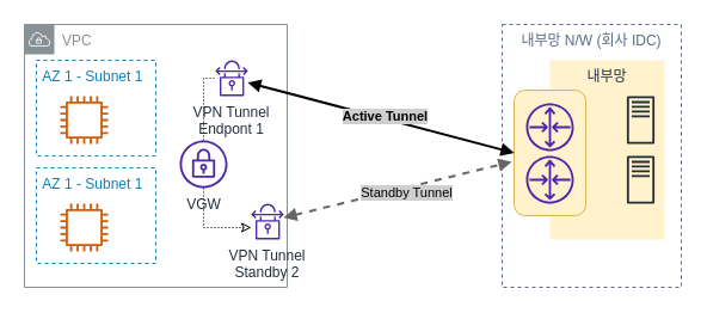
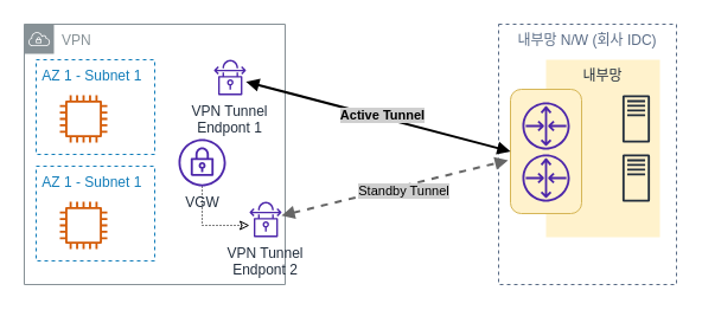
- <mxCell id="6" value="VPC" style="sketch=0;outlineConnect=0;gradientColor=none;html=1;whiteSpace=wrap;fontSize=12;fontStyle=0;shape=mxgraph.aws4.group;grIcon=mxgraph.aws4.group_vpc;strokeColor=#879196;fillColor=none;verticalAlign=top;align=left;spacingLeft=30;fontColor=#879196;dashed=0;" vertex="1" parent="1"><mxGeometry x="20" y="20" width="220" height="220" as="geometry" /></mxCell>
+ <mxCell id="6" value="VPN" style="sketch=0;outlineConnect=0;gradientColor=none;html=1;whiteSpace=wrap;fontSize=12;fontStyle=0;shape=mxgraph.aws4.group;grIcon=mxgraph.aws4.group_vpc;strokeColor=#879196;fillColor=none;verticalAlign=top;align=left;spacingLeft=30;fontColor=#879196;dashed=0;" vertex="1" parent="1"><mxGeometry x="20" y="20" width="220" height="220" as="geometry" /></mxCell>
- <mxCell id="7" style="edgeStyle=orthogonalEdgeStyle;rounded=0;orthogonalLoop=1;jettySize=auto;html=1;endArrow=none;endFill=0;dashed=1;dashPattern=1 2;" edge="1" parent="1" source="9" target="20"><mxGeometry relative="1" as="geometry"><Array as="points"><mxPoint x="170" y="65" /></Array></mxGeometry></mxCell>
- <mxCell id="21" value="VPN Tunnel &lt;br&gt;Standby 2" style="sketch=0;outlineConnect=0;fontColor=#232F3E;gradientColor=none;fillColor=#4D27AA;strokeColor=none;dashed=0;verticalLabelPosition=bottom;verticalAlign=top;align=center;html=1;fontSize=12;fontStyle=0;aspect=fixed;pointerEvents=1;shape=mxgraph.aws4.vpn_connection;" vertex="1" parent="1"><mxGeometry x="210" y="170" width="26.91" height="30" as="geometry" /></mxCell>
+ <mxCell id="21" value="VPN Tunnel &lt;br&gt;Endpont 2" style="sketch=0;outlineConnect=0;fontColor=#232F3E;gradientColor=none;fillColor=#4D27AA;strokeColor=none;dashed=0;verticalLabelPosition=bottom;verticalAlign=top;align=center;html=1;fontSize=12;fontStyle=0;aspect=fixed;pointerEvents=1;shape=mxgraph.aws4.vpn_connection;" vertex="1" parent="1"><mxGeometry x="210" y="170" width="26.91" height="30" as="geometry" /></mxCell>
